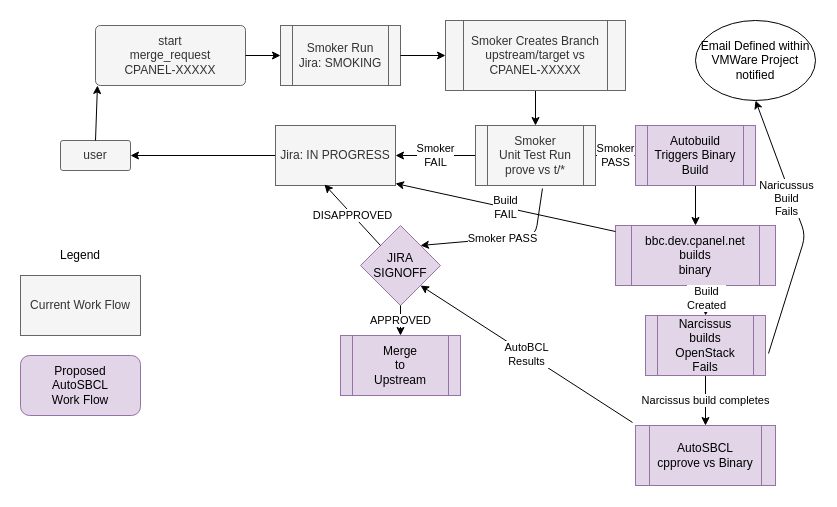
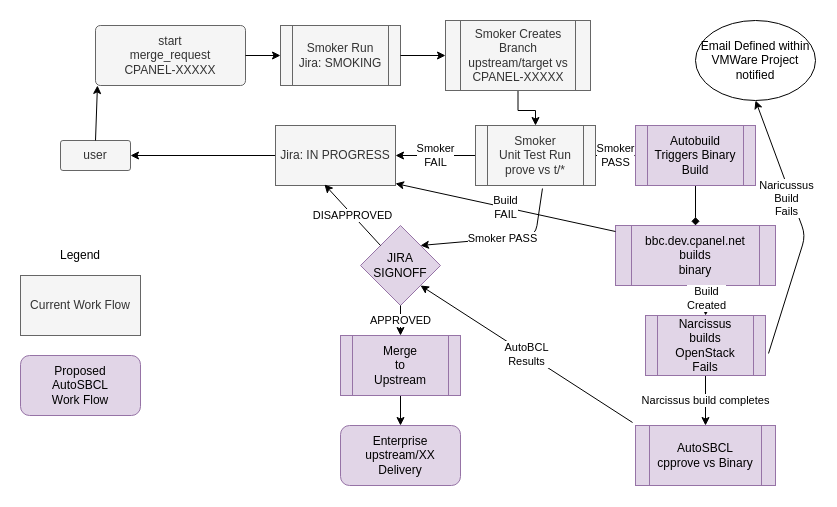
- <mxCell id="5" value="&lt;div&gt;Smoker Creates Branch&lt;/div&gt;&lt;div&gt;upstream/target vs CPANEL-XXXXX&lt;br&gt;&lt;/div&gt;" style="shape=process;whiteSpace=wrap;html=1;backgroundOutline=1;glass=0;fillColor=#f5f5f5;strokeColor=#666666;fontColor=#333333;" vertex="1" parent="1"><mxGeometry x="445" y="20" width="180" height="70" as="geometry" /></mxCell>
+ <mxCell id="5" value="&lt;div&gt;Smoker Creates Branch&lt;/div&gt;&lt;div&gt;upstream/target vs CPANEL-XXXXX&lt;br&gt;&lt;/div&gt;" style="shape=process;whiteSpace=wrap;html=1;backgroundOutline=1;glass=0;fillColor=#f5f5f5;strokeColor=#666666;fontColor=#333333;" vertex="1" parent="1"><mxGeometry x="445" y="20" width="145" height="70" as="geometry" /></mxCell>
- <mxCell id="15" value="" style="edgeStyle=orthogonalEdgeStyle;rounded=0;orthogonalLoop=1;jettySize=auto;html=1;" edge="1" parent="1" source="16" target="17"><mxGeometry relative="1" as="geometry" /></mxCell>
+ <mxCell id="15" value="" style="edgeStyle=orthogonalEdgeStyle;rounded=0;orthogonalLoop=1;jettySize=auto;html=1;endArrow=diamond;" edge="1" parent="1" source="16" target="17"><mxGeometry relative="1" as="geometry" /></mxCell>
+ <mxCell id="20" value="" style="edgeStyle=orthogonalEdgeStyle;rounded=0;orthogonalLoop=1;jettySize=auto;html=1;" edge="1" parent="1" source="21" target="29"><mxGeometry relative="1" as="geometry" /></mxCell>
+ <mxCell id="29" value="&lt;div&gt;Enterprise&lt;br&gt;&lt;/div&gt;&lt;div&gt;upstream/XX&lt;/div&gt;&lt;div&gt;Delivery&lt;br&gt;&lt;/div&gt;" style="rounded=1;whiteSpace=wrap;html=1;glass=0;fillColor=#e1d5e7;strokeColor=#9673a6;" vertex="1" parent="1"><mxGeometry x="340" y="425" width="120" height="60" as="geometry" /></mxCell>
